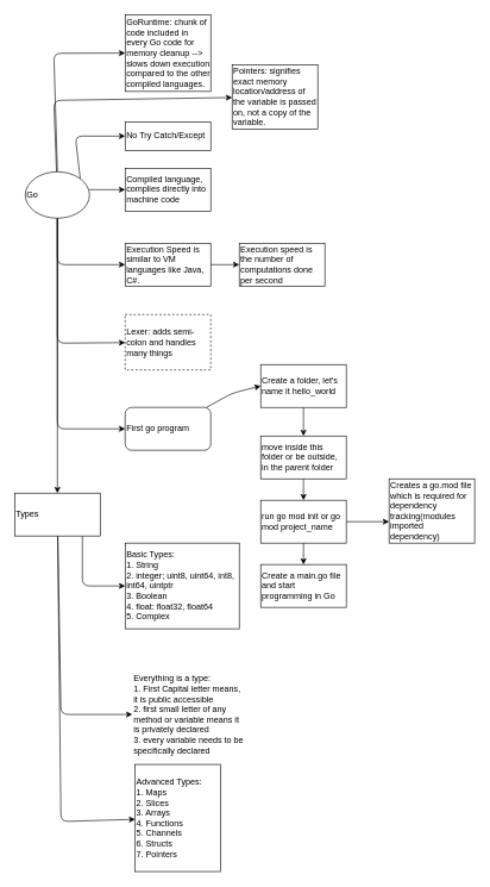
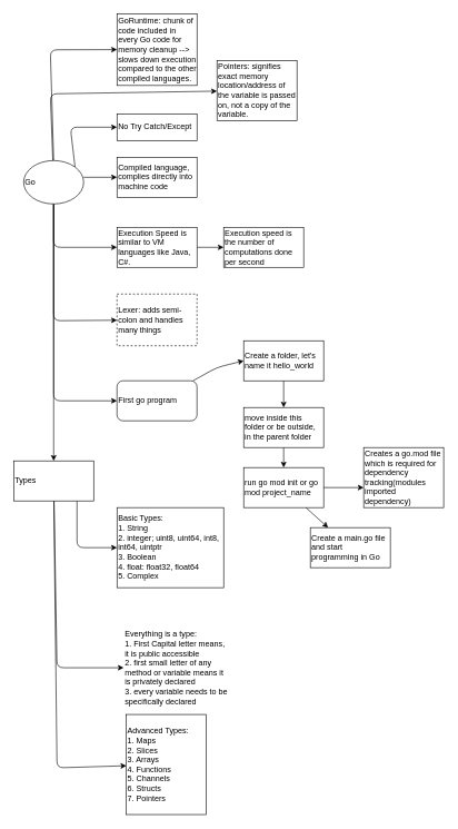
- <mxCell id="27" value="Create a main.go file and start programming in Go" style="whiteSpace=wrap;html=1;align=left;movable=0;resizable=0;rotatable=0;deletable=0;editable=0;connectable=0;" vertex="1" parent="1"><mxGeometry x="365" y="790" width="120" height="60" as="geometry" /></mxCell>
+ <mxCell id="27" value="Create a main.go file and start programming in Go" style="whiteSpace=wrap;html=1;align=left;movable=0;resizable=0;rotatable=0;deletable=0;editable=0;connectable=0;" vertex="1" parent="1"><mxGeometry x="465" y="790" width="120" height="60" as="geometry" /></mxCell>
